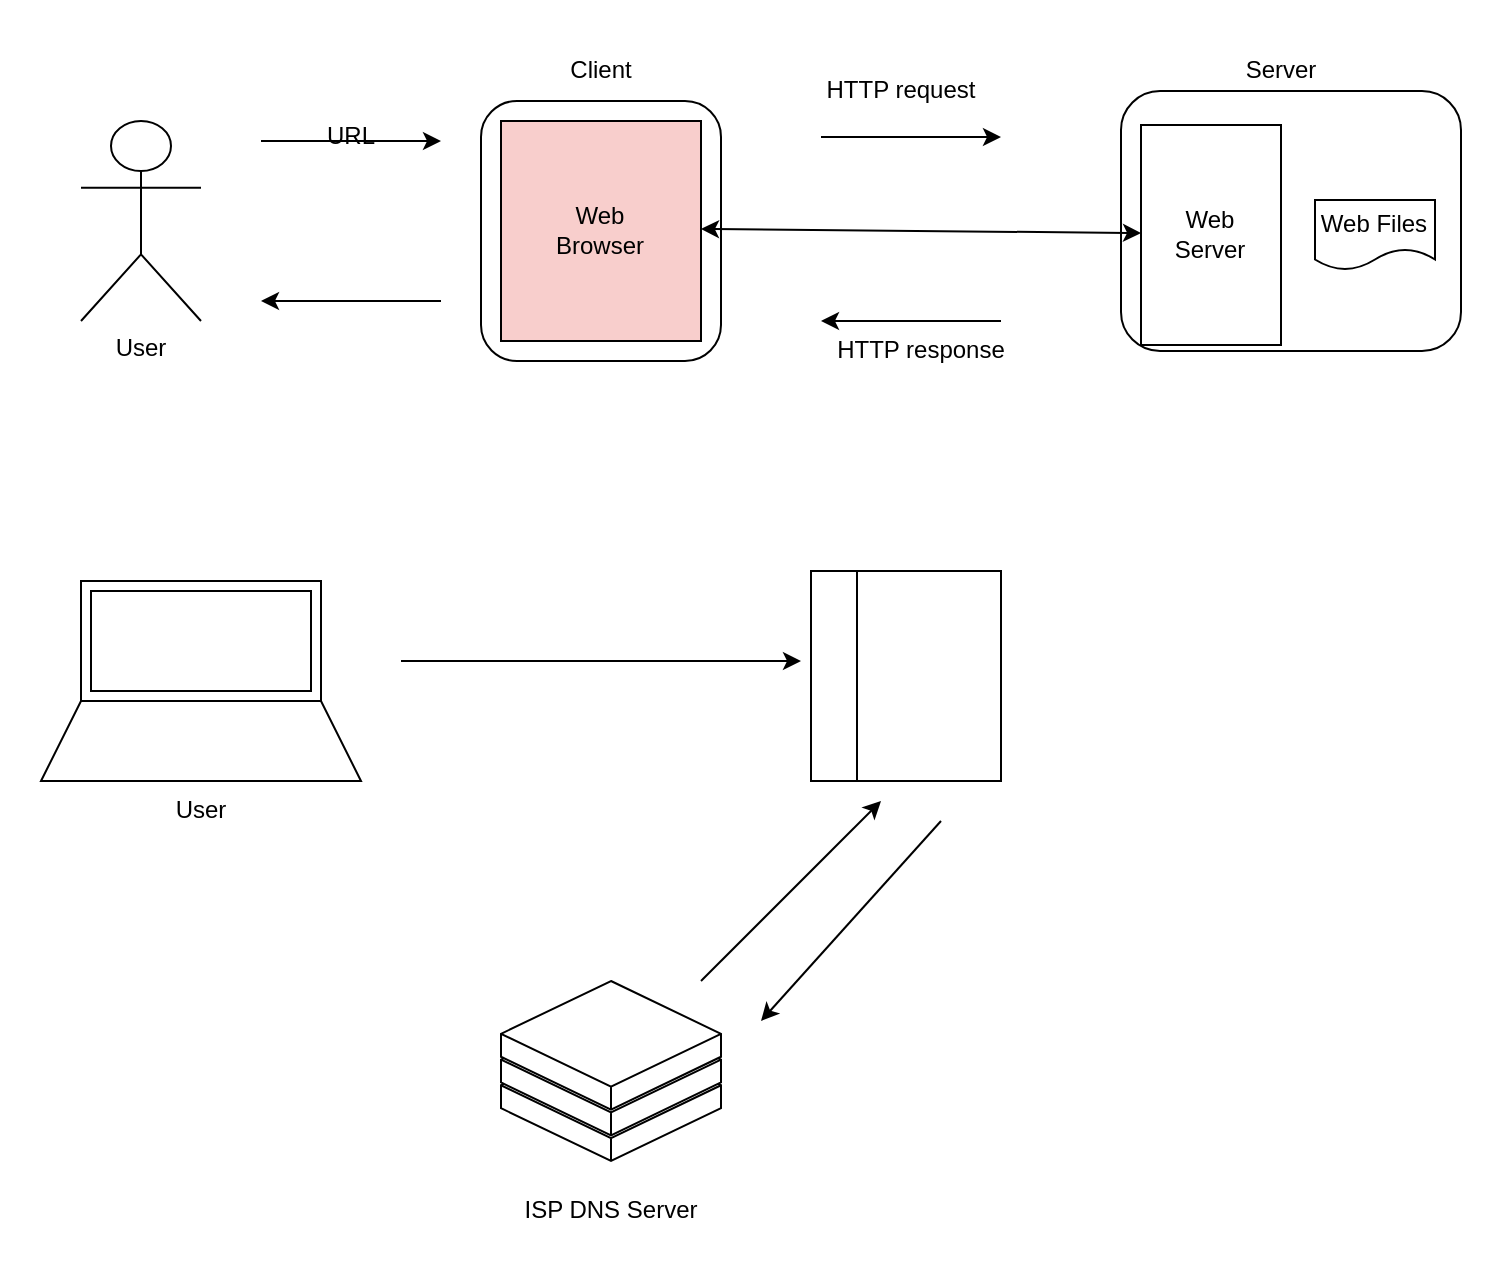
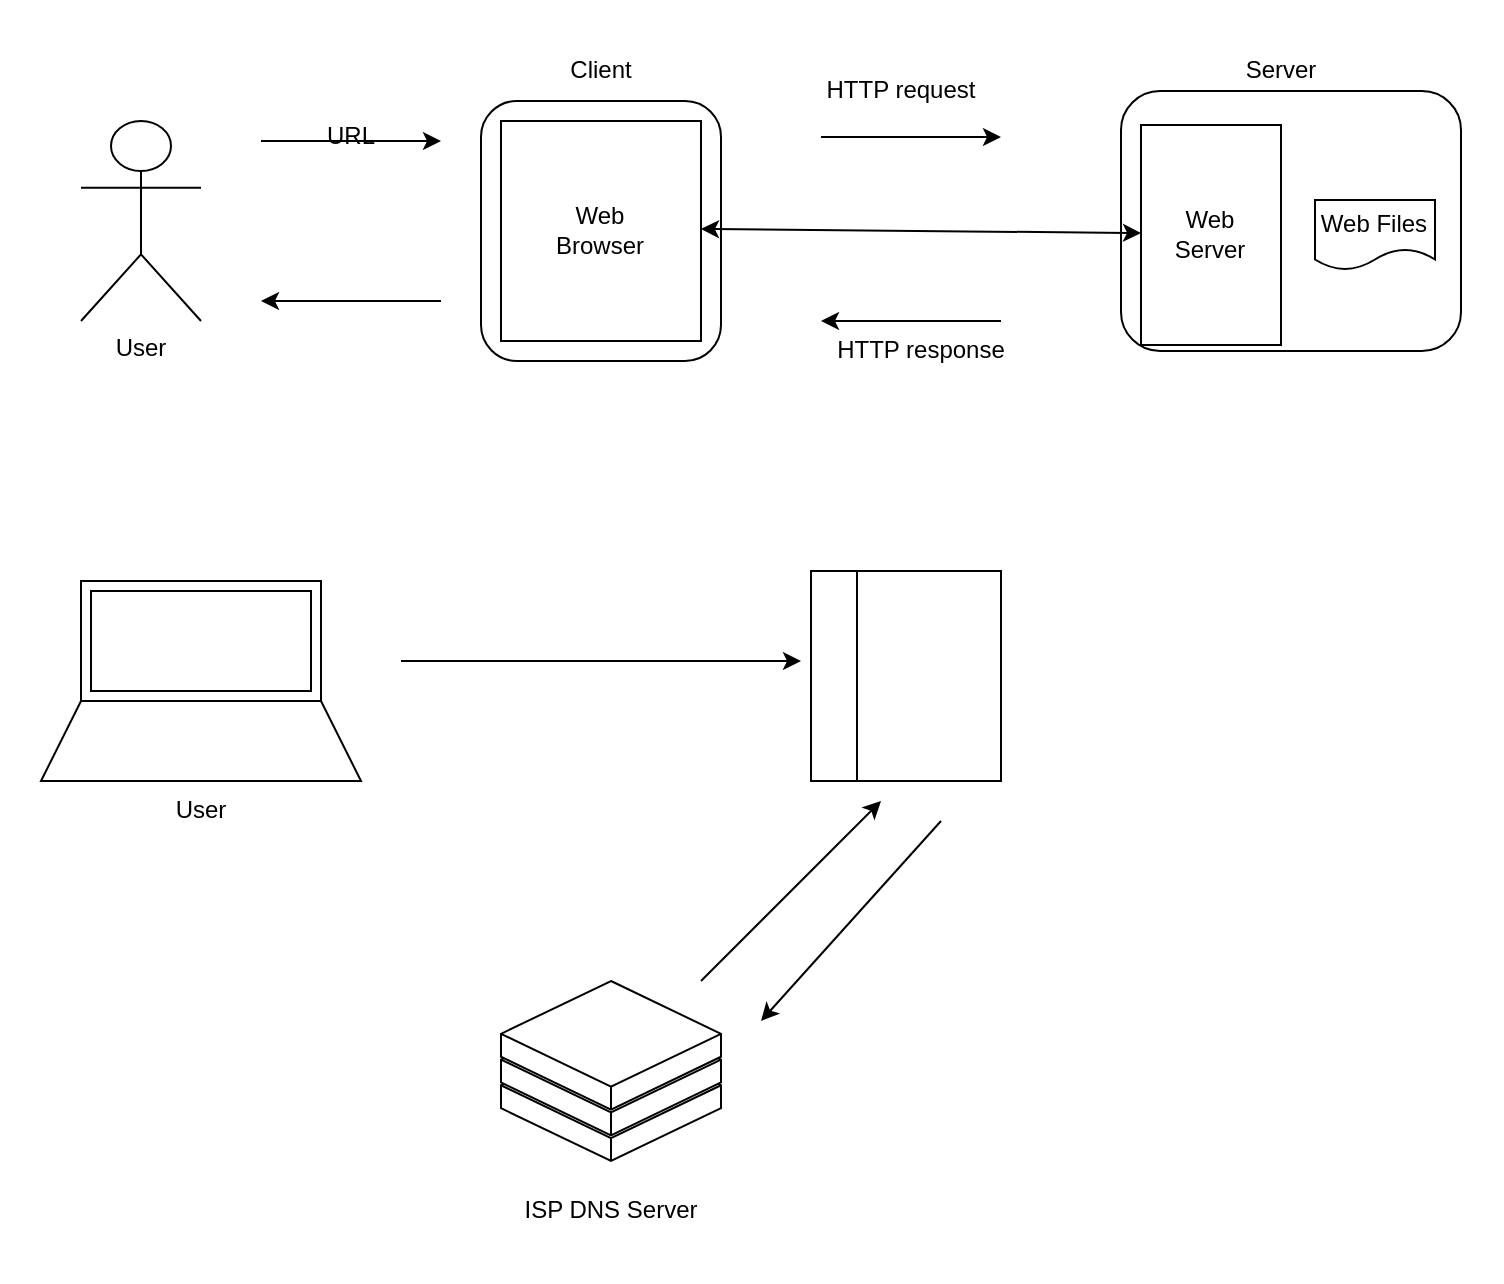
- <mxCell id="7" value="Web&lt;br&gt;Browser" style="rounded=0;whiteSpace=wrap;html=1;fillColor=#f8cecc;" vertex="1" parent="1"><mxGeometry x="250" y="60" width="100" height="110" as="geometry" /></mxCell>
+ <mxCell id="7" value="Web&lt;br&gt;Browser" style="rounded=0;whiteSpace=wrap;html=1;" vertex="1" parent="1"><mxGeometry x="250" y="60" width="100" height="110" as="geometry" /></mxCell>
